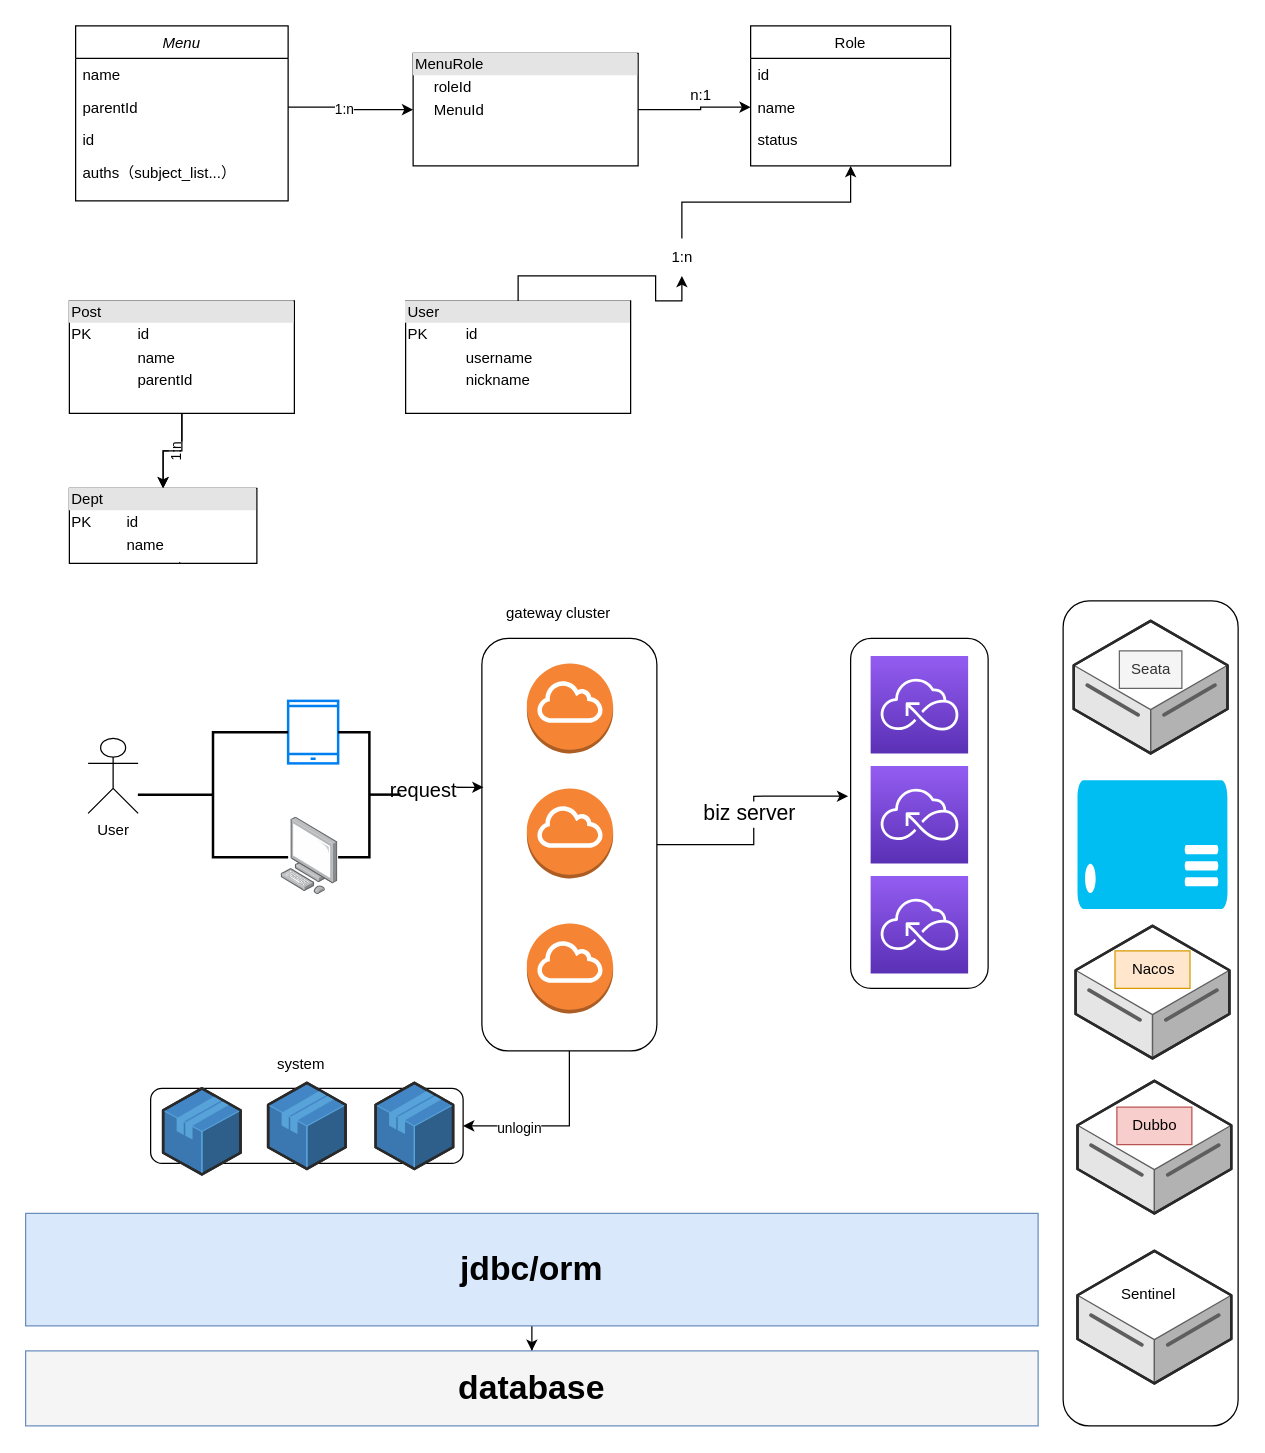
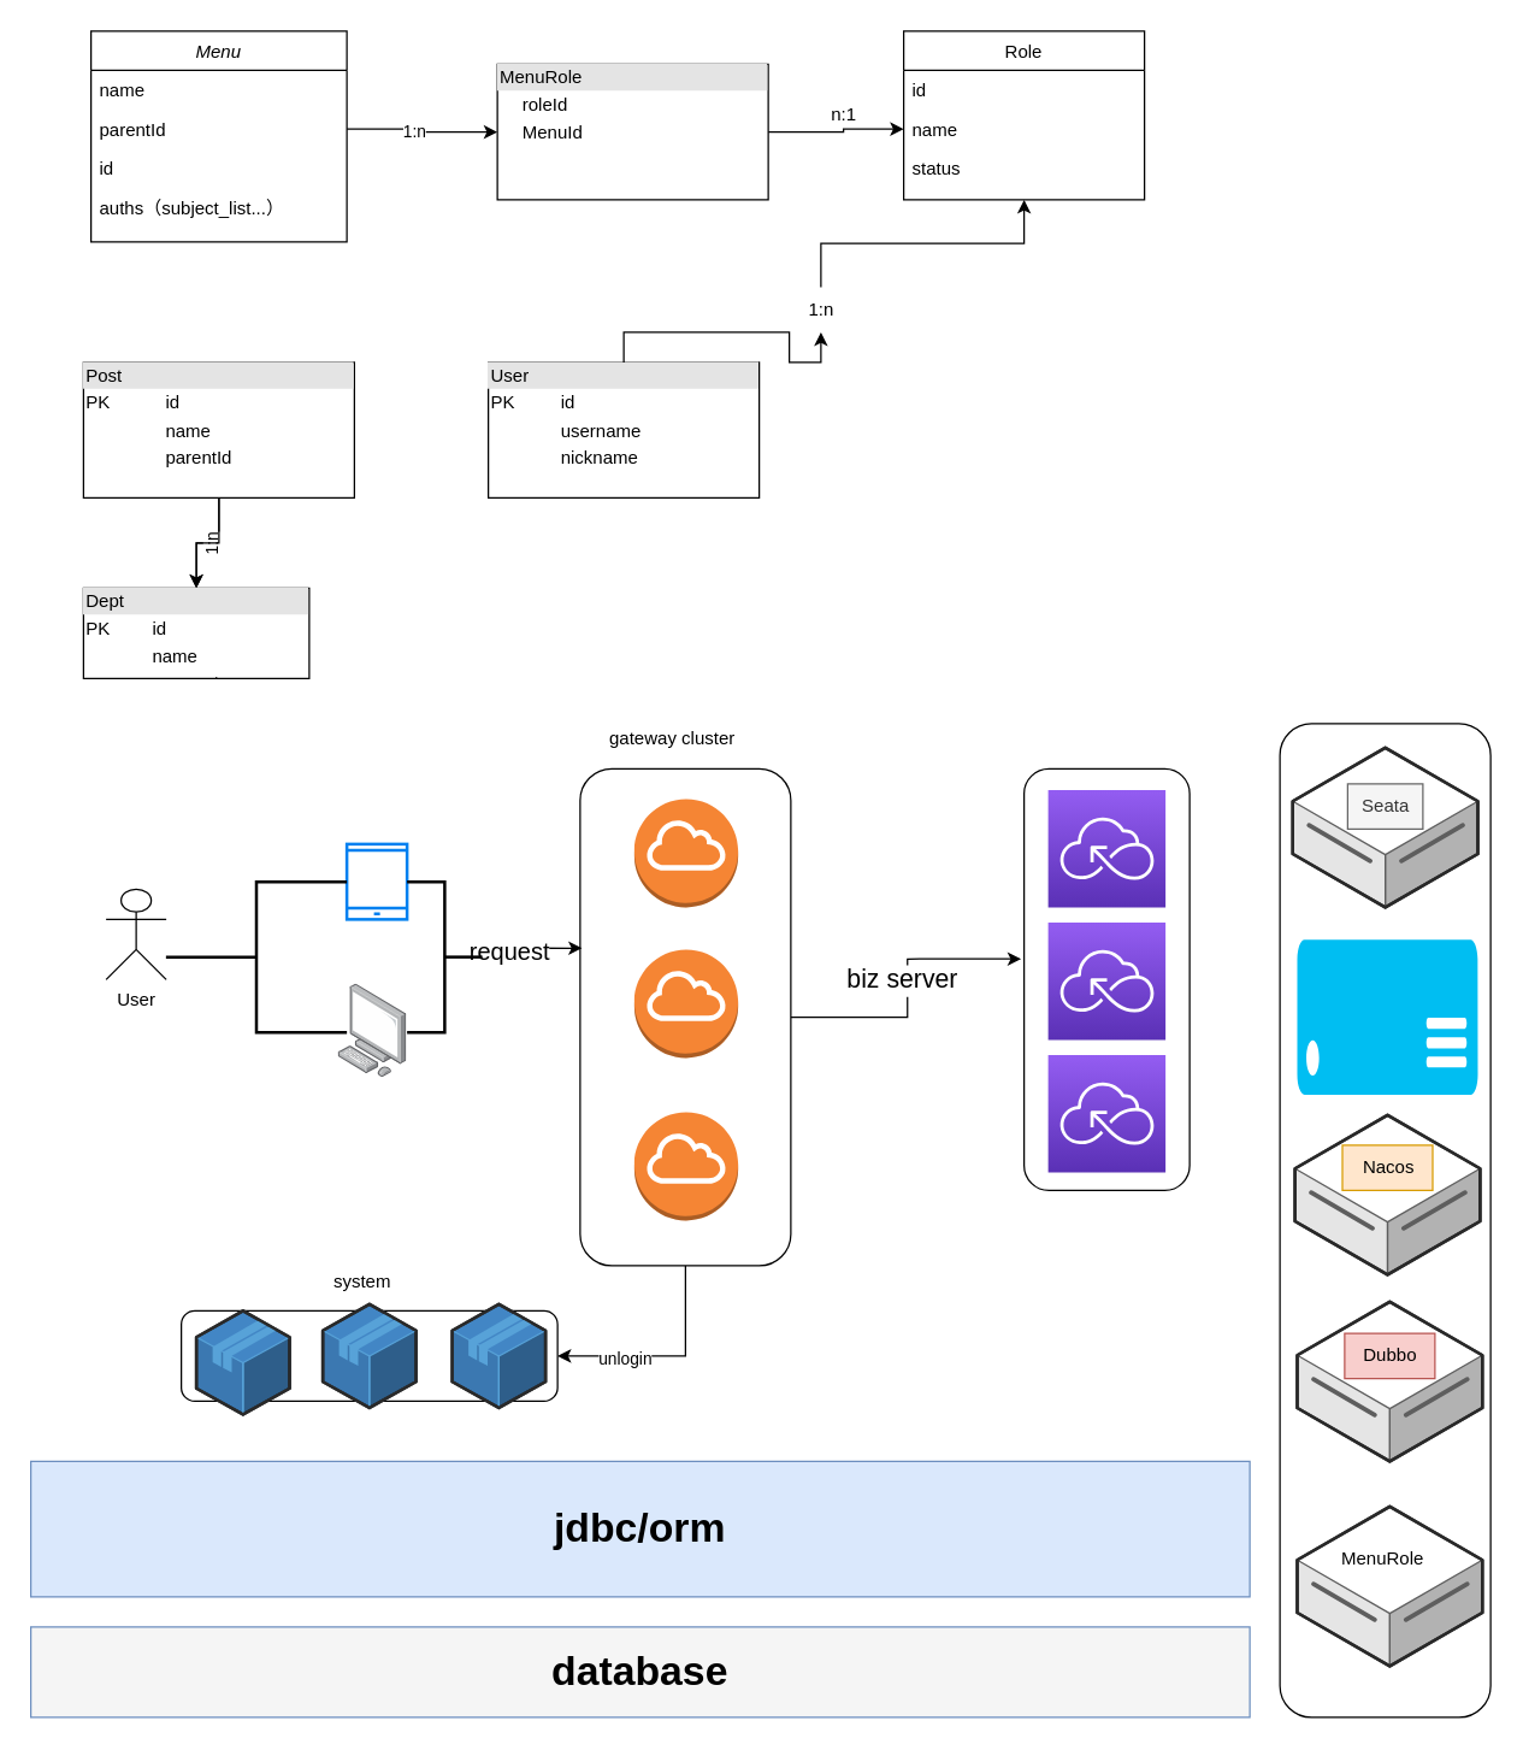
- <mxCell id="62" value="Sentinel" style="text;html=1;align=center;verticalAlign=middle;resizable=0;points=[];autosize=1;strokeColor=none;fillColor=none;" parent="1" vertex="1"><mxGeometry x="883" y="1020" width="70" height="30" as="geometry" /></mxCell>
+ <mxCell id="62" value="MenuRole" style="text;html=1;align=center;verticalAlign=middle;resizable=0;points=[];autosize=1;strokeColor=none;fillColor=none;" parent="1" vertex="1"><mxGeometry x="883" y="1020" width="70" height="30" as="geometry" /></mxCell>
- <mxCell id="43" value="" style="edgeStyle=orthogonalEdgeStyle;rounded=0;orthogonalLoop=1;jettySize=auto;html=1;" parent="1" source="44" target="45" edge="1"><mxGeometry relative="1" as="geometry" /></mxCell>
